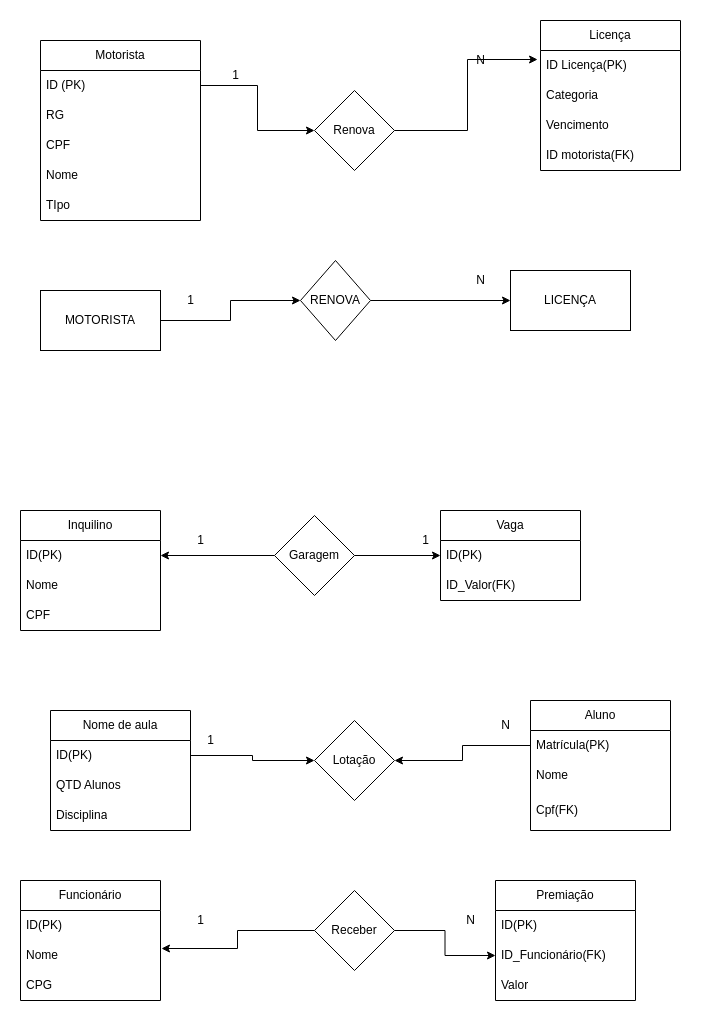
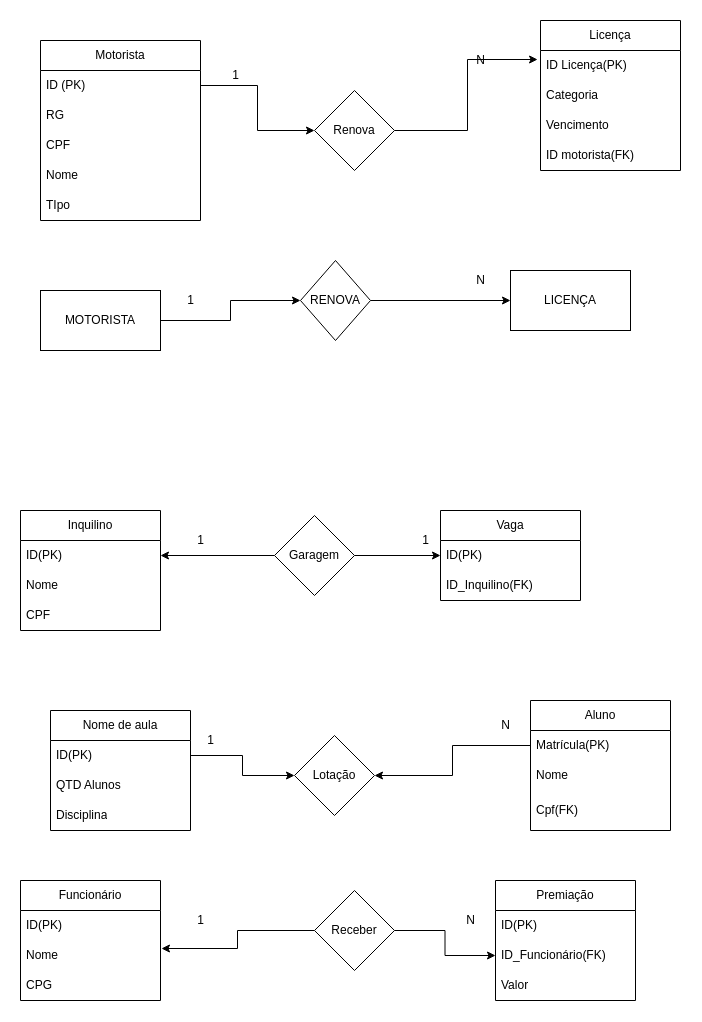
- <mxCell id="31" value="ID_Valor(FK)" style="text;strokeColor=none;fillColor=none;align=left;verticalAlign=middle;spacingLeft=4;spacingRight=4;overflow=hidden;points=[[0,0.5],[1,0.5]];portConstraint=eastwest;rotatable=0;whiteSpace=wrap;html=1;" parent="29" vertex="1"><mxGeometry y="60" width="140" height="30" as="geometry" /></mxCell>
+ <mxCell id="31" value="ID_Inquilino(FK)" style="text;strokeColor=none;fillColor=none;align=left;verticalAlign=middle;spacingLeft=4;spacingRight=4;overflow=hidden;points=[[0,0.5],[1,0.5]];portConstraint=eastwest;rotatable=0;whiteSpace=wrap;html=1;" parent="29" vertex="1"><mxGeometry y="60" width="140" height="30" as="geometry" /></mxCell>
- <mxCell id="45" value="Lotação" style="rhombus;whiteSpace=wrap;html=1;" parent="1" vertex="1"><mxGeometry x="314" y="720" width="80" height="80" as="geometry" /></mxCell>
+ <mxCell id="45" value="Lotação" style="rhombus;whiteSpace=wrap;html=1;" parent="1" vertex="1"><mxGeometry x="294" y="735" width="80" height="80" as="geometry" /></mxCell>
